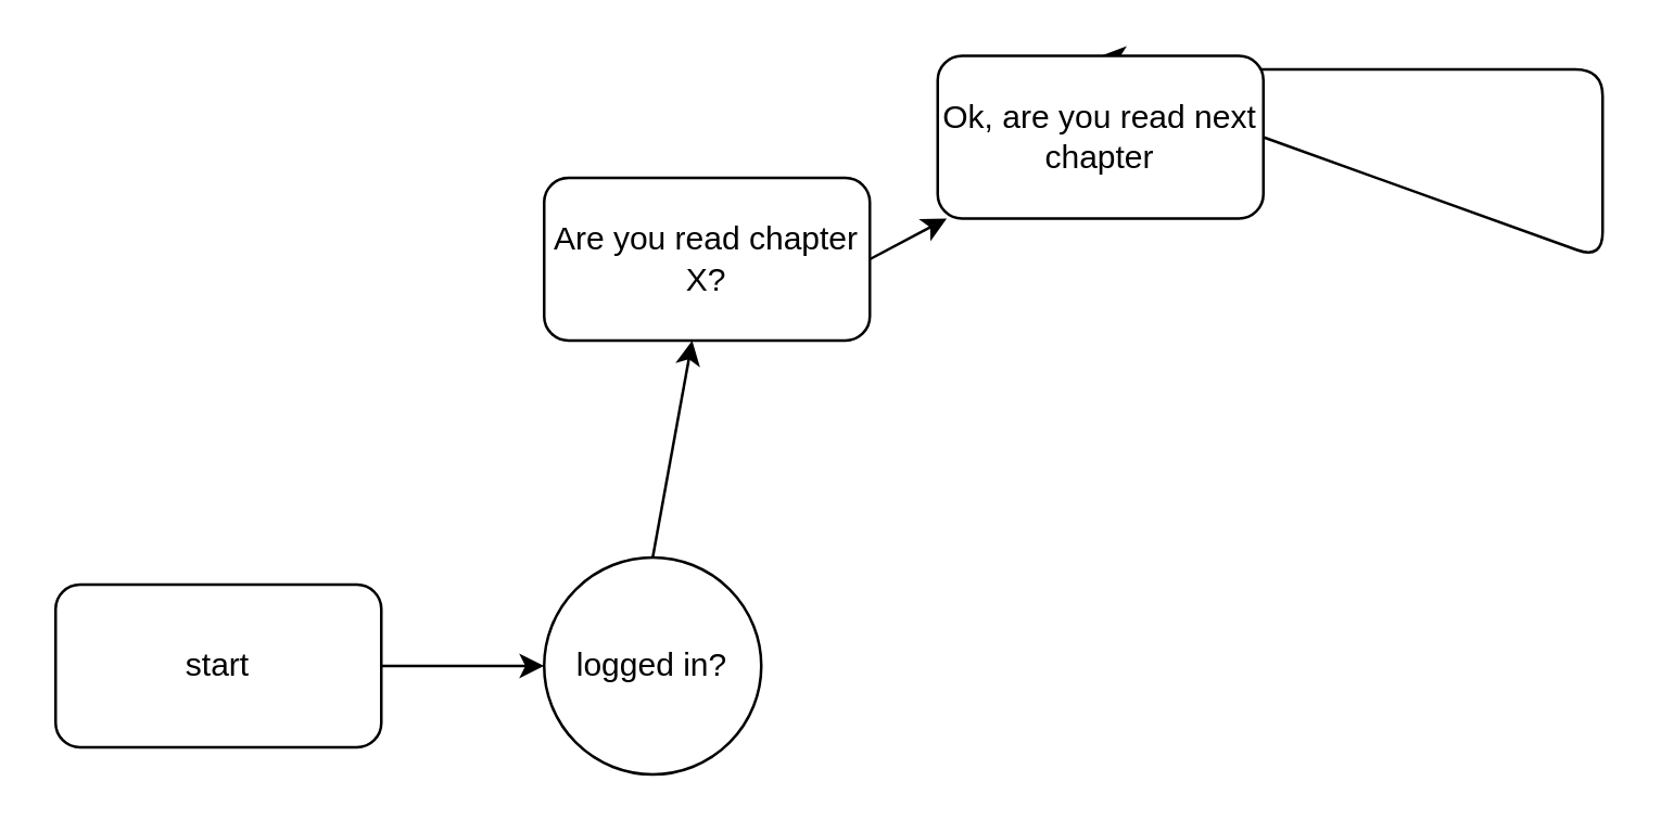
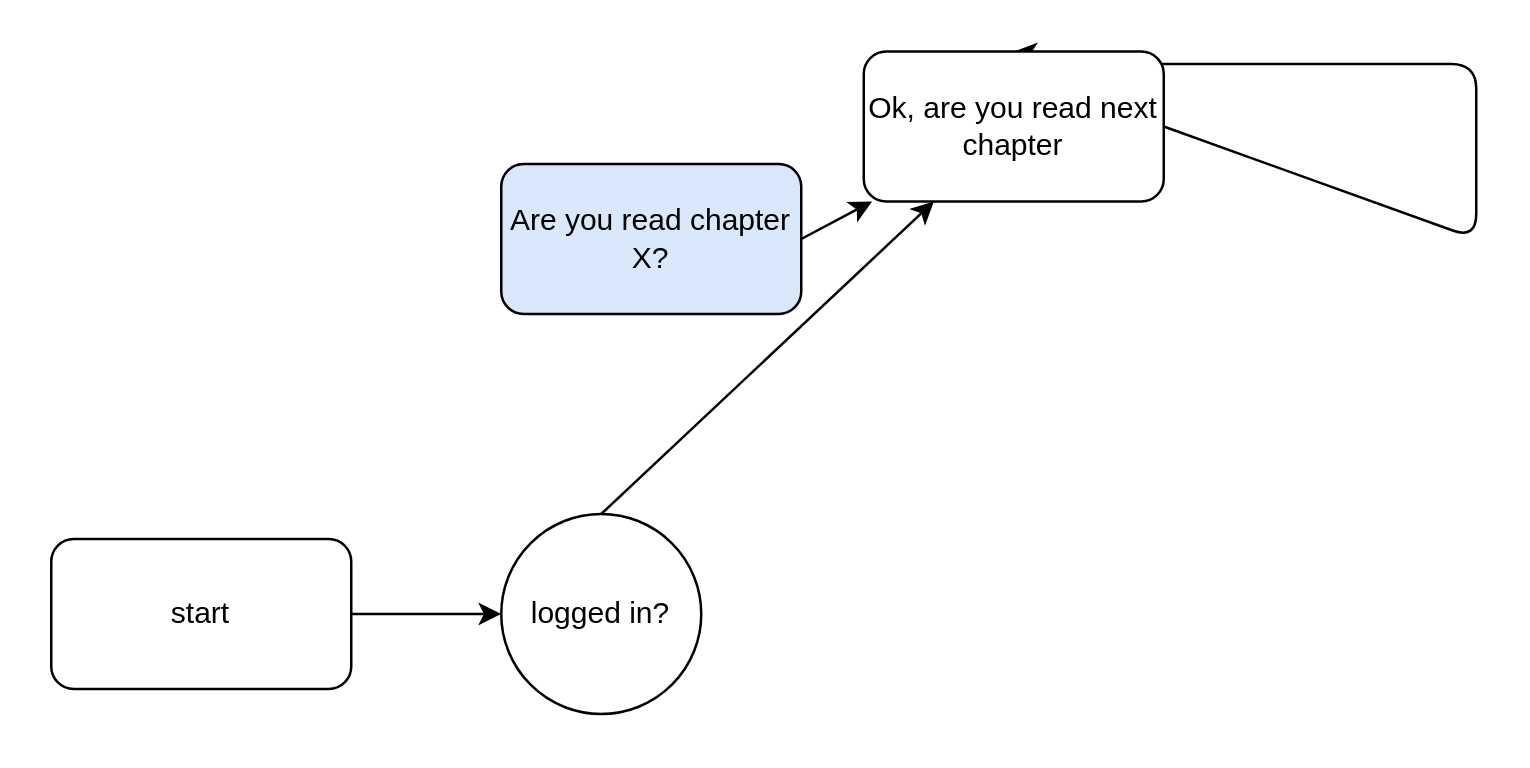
- <mxCell id="8" value="Are you read chapter X?" style="rounded=1;whiteSpace=wrap;html=1;" vertex="1" parent="1"><mxGeometry x="200" y="65" width="120" height="60" as="geometry" /></mxCell>
+ <mxCell id="8" value="Are you read chapter X?" style="rounded=1;whiteSpace=wrap;html=1;fillColor=#dae8fc;" vertex="1" parent="1"><mxGeometry x="200" y="65" width="120" height="60" as="geometry" /></mxCell>
- <mxCell id="4" style="edgeStyle=none;html=1;exitX=0.5;exitY=0;exitDx=0;exitDy=0;" edge="1" parent="1" source="5" target="8"><mxGeometry relative="1" as="geometry"><mxPoint x="260" y="145" as="targetPoint" /></mxGeometry></mxCell>
+ <mxCell id="4" style="edgeStyle=none;html=1;exitX=0.5;exitY=0;exitDx=0;exitDy=0;" edge="1" parent="1" source="5" target="10"><mxGeometry relative="1" as="geometry"><mxPoint x="260" y="145" as="targetPoint" /></mxGeometry></mxCell>
